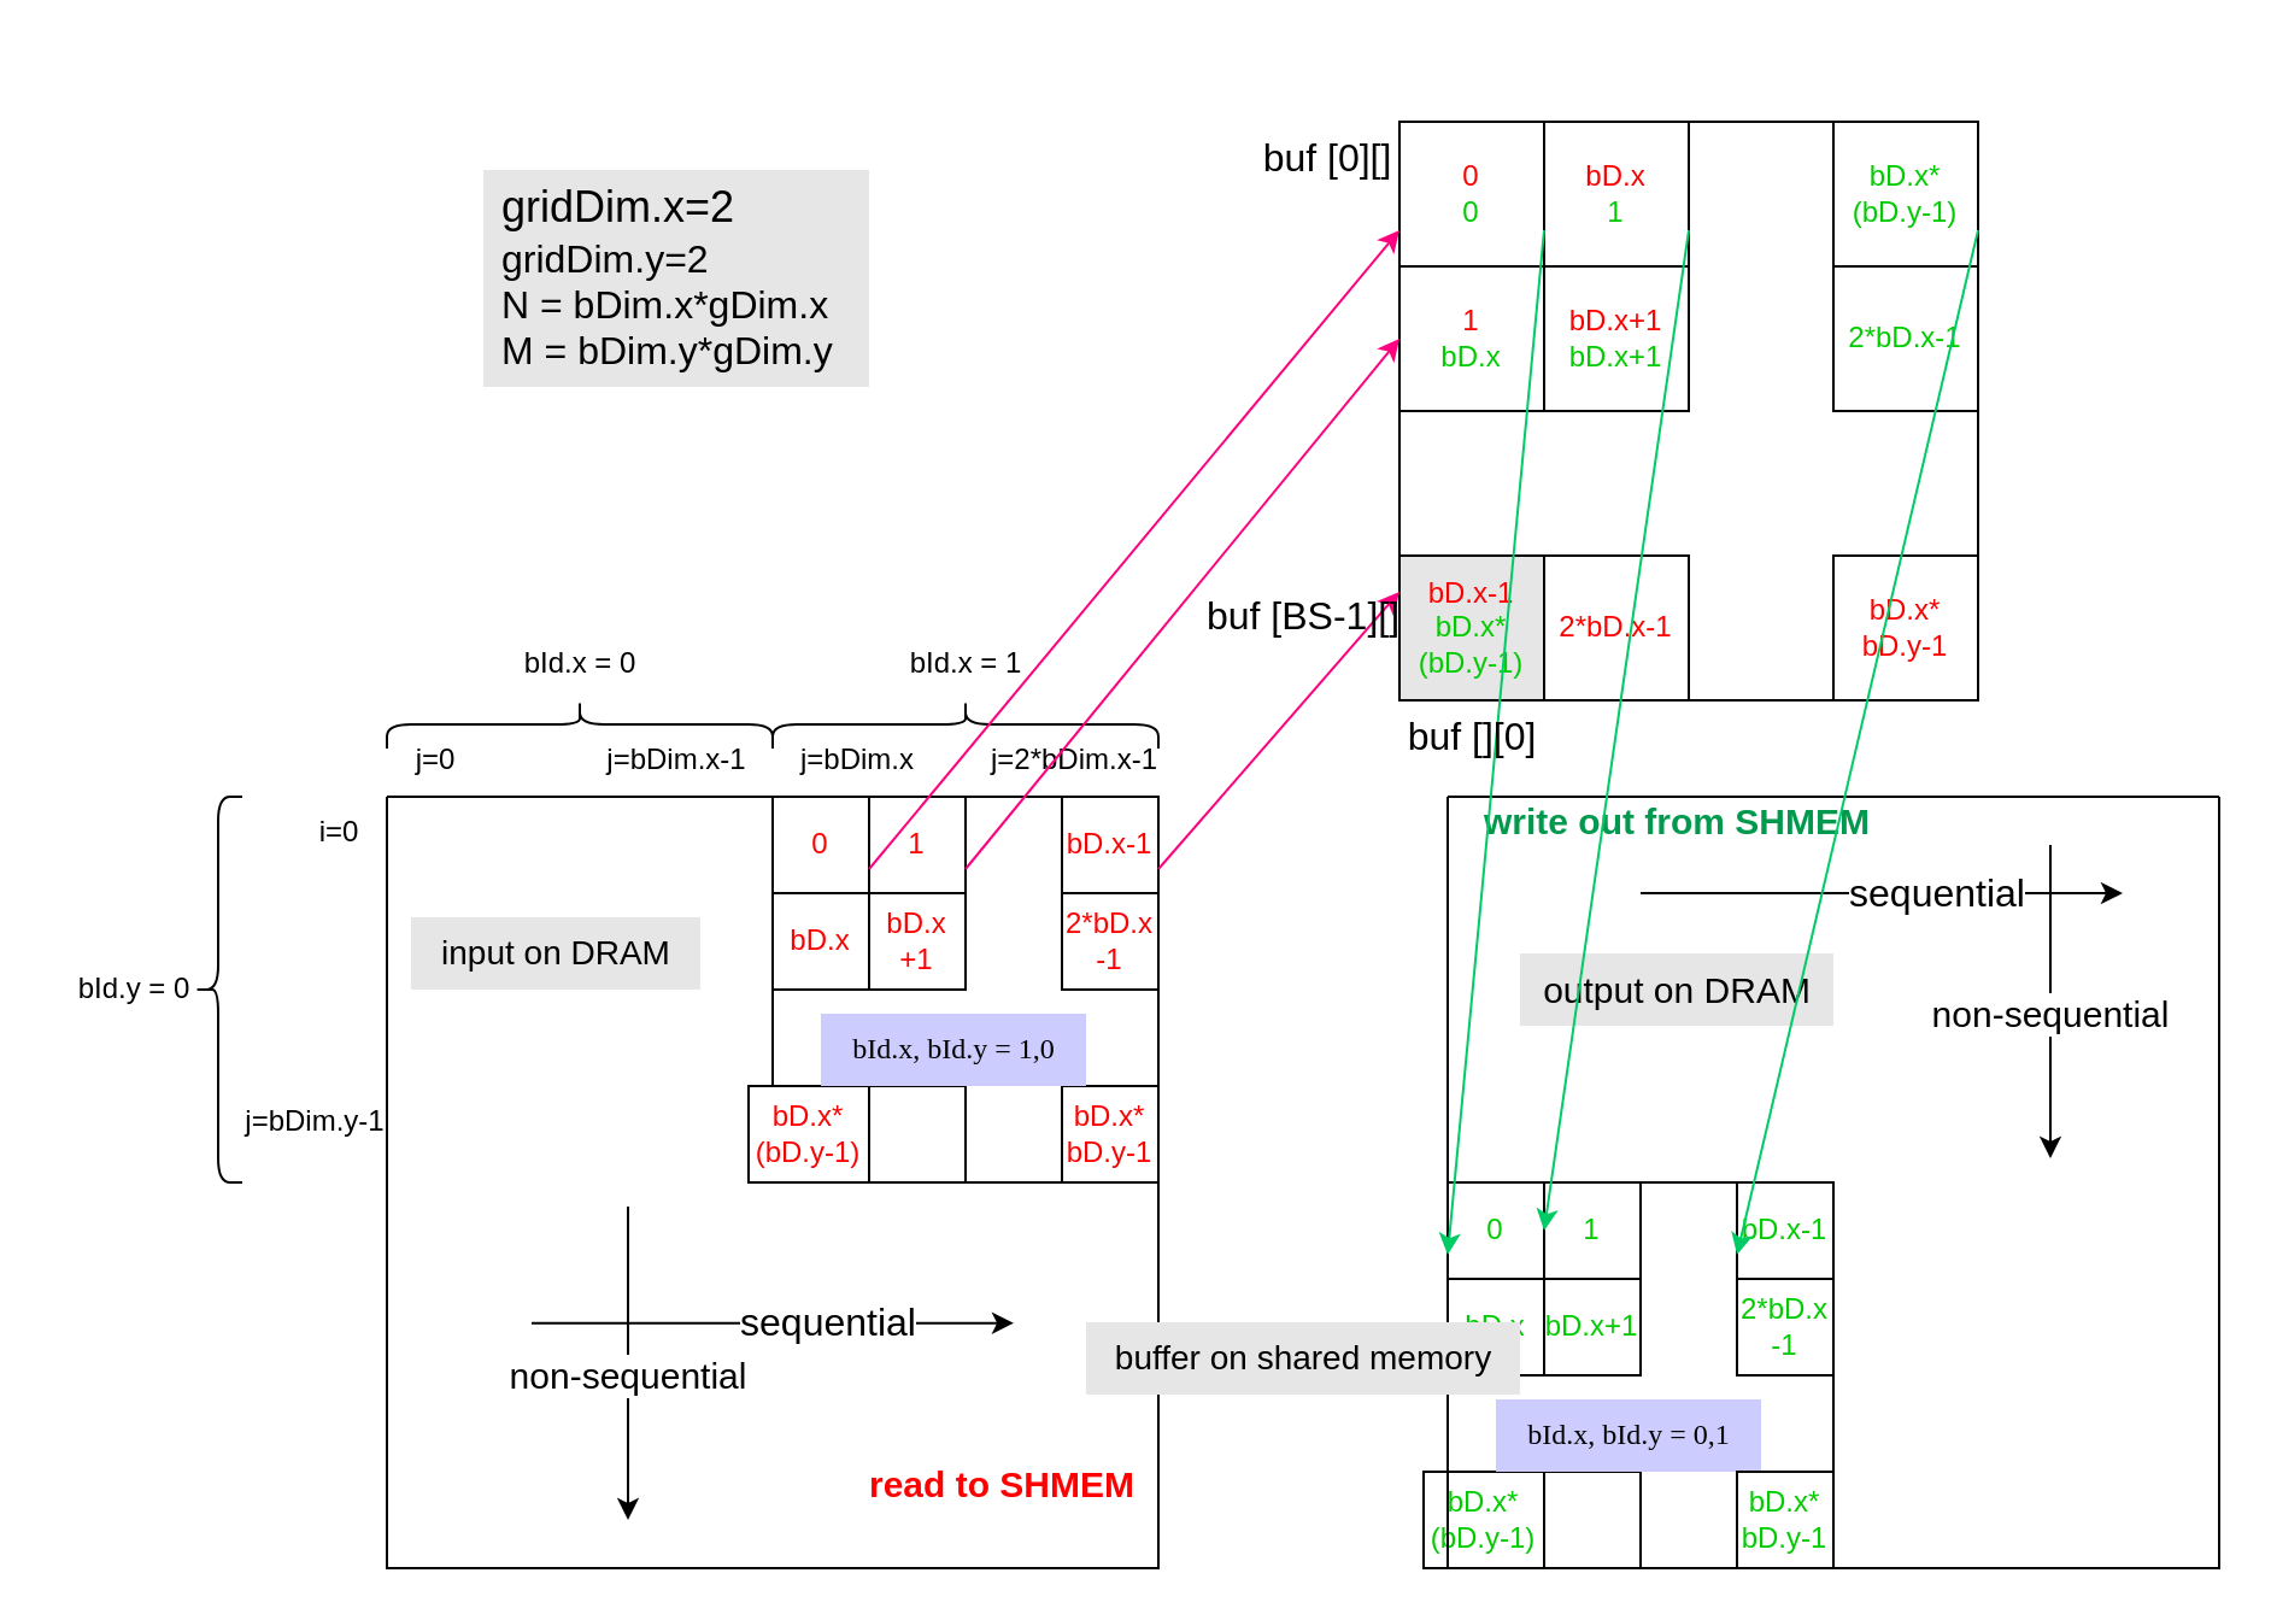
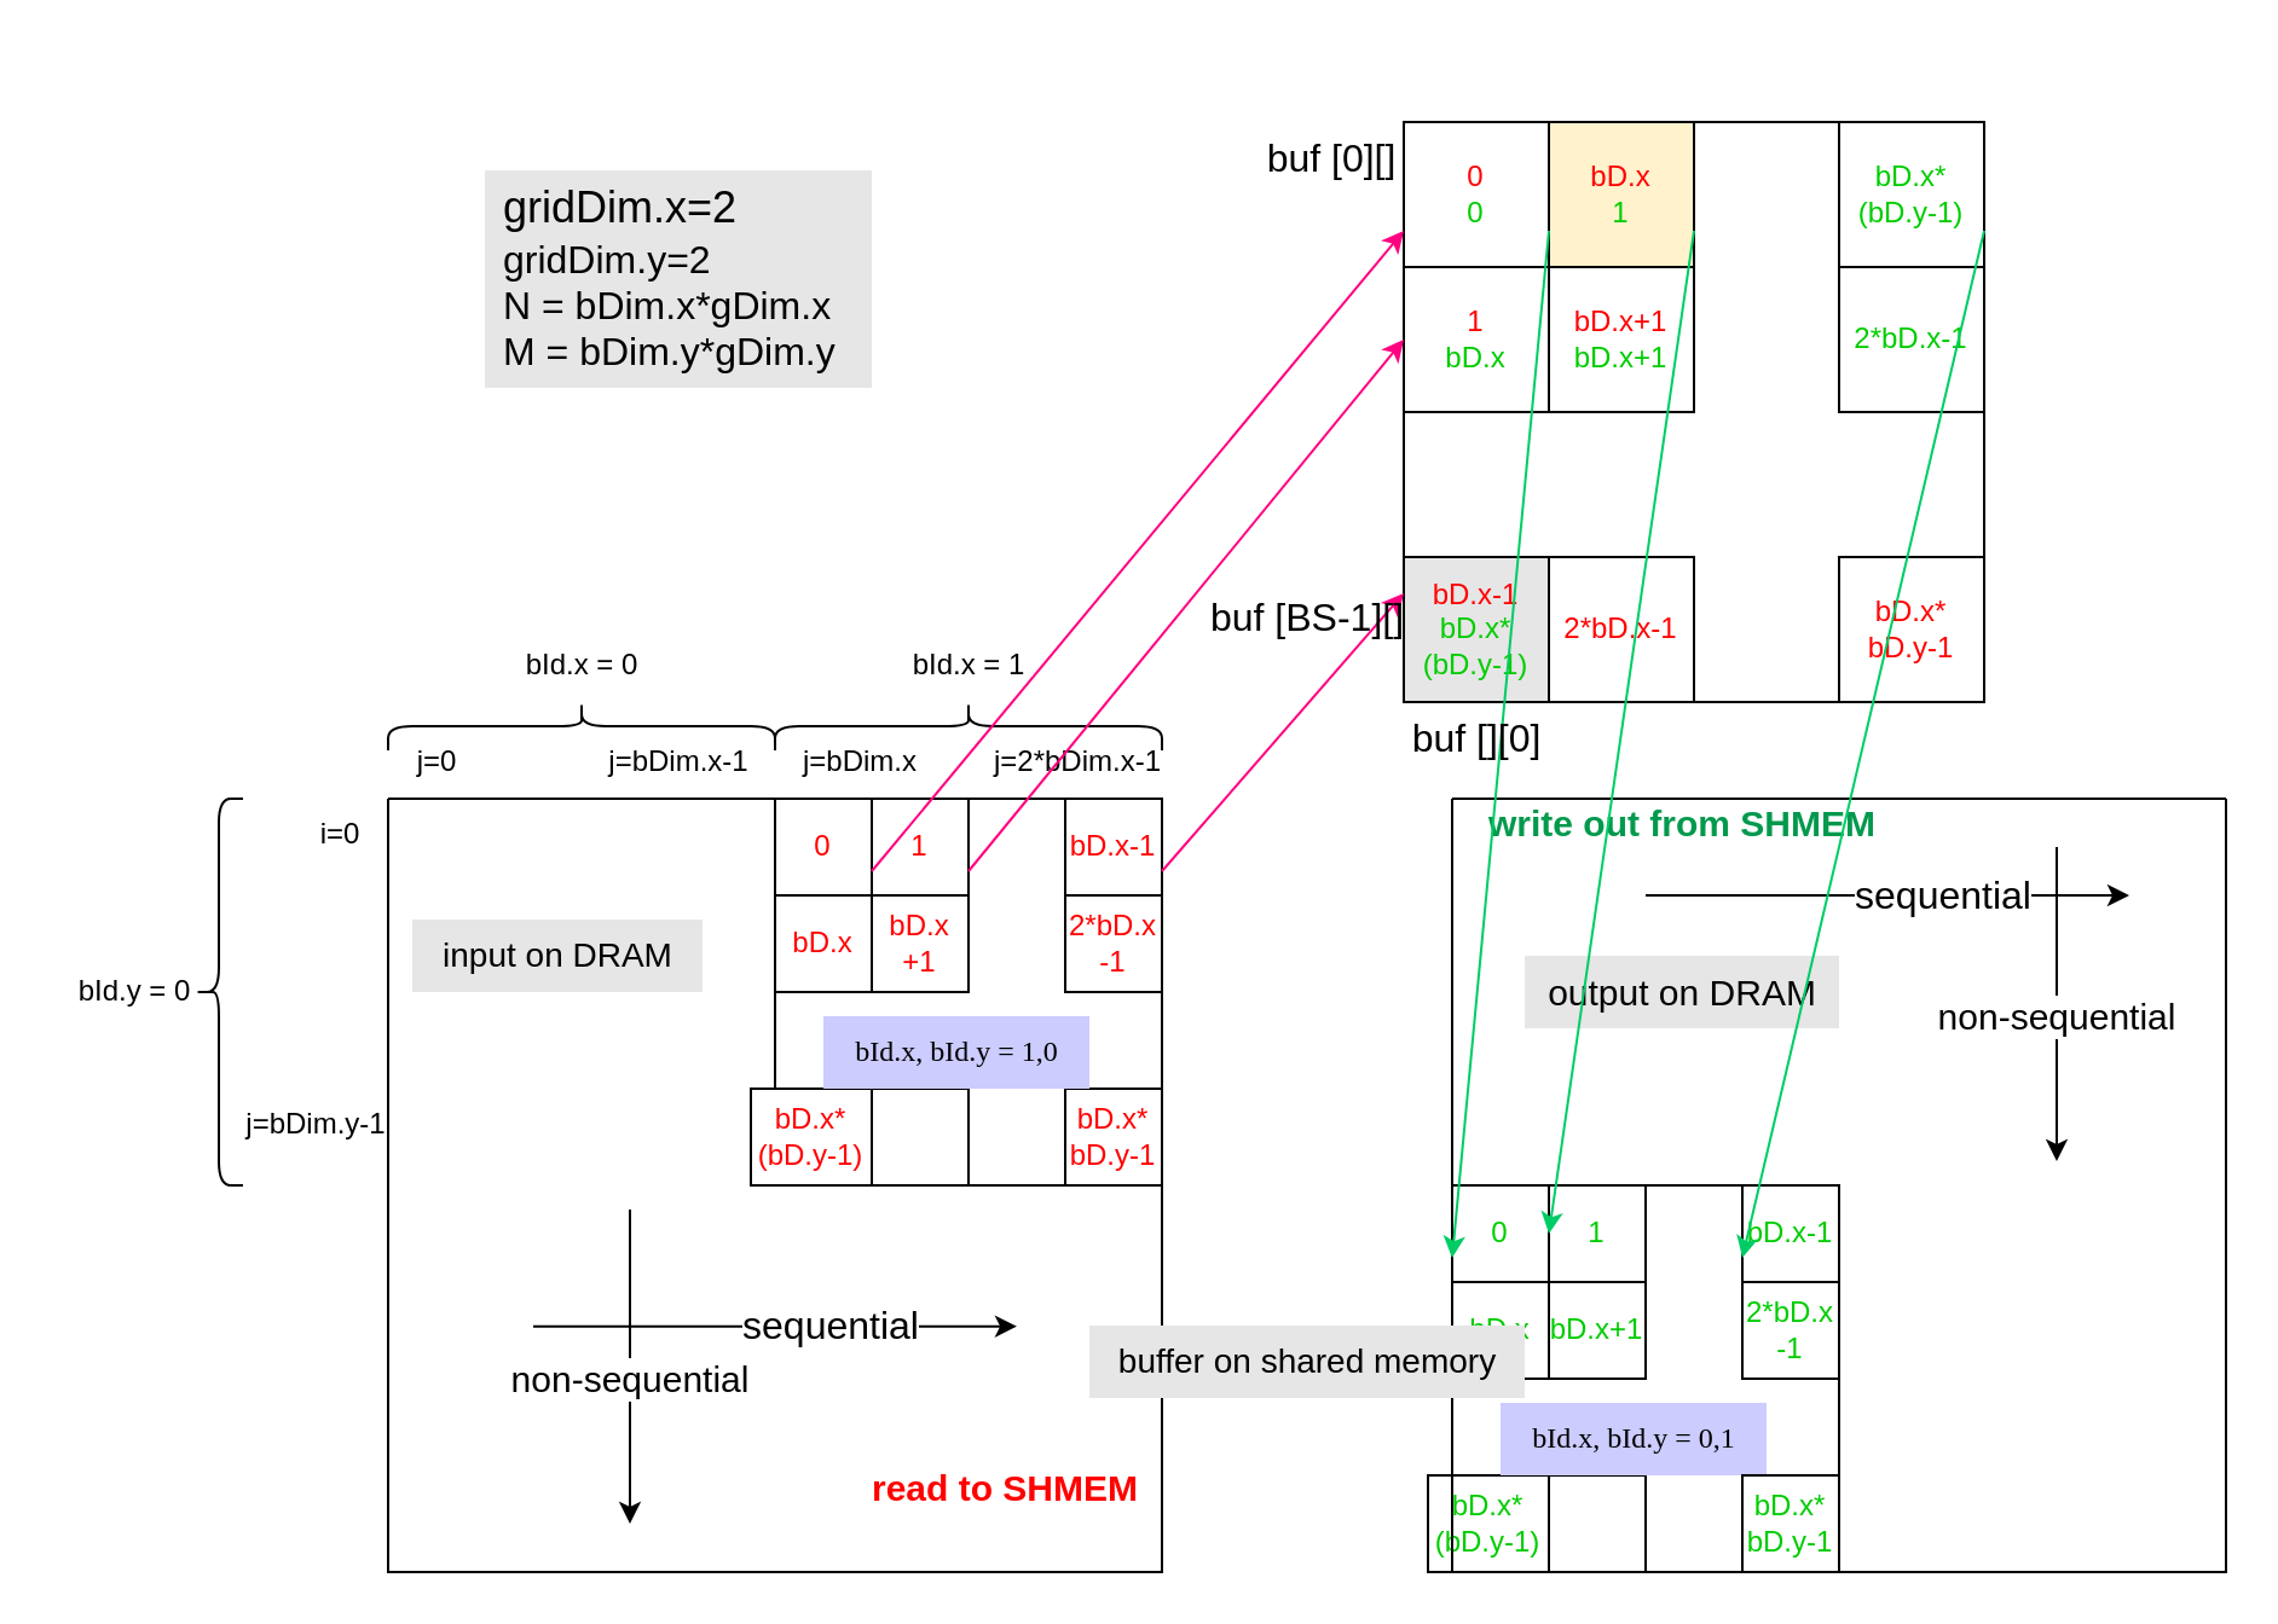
- <mxCell id="43" value="&lt;font style=&quot;color: rgb(255, 0, 0);&quot;&gt;bD.x&lt;/font&gt;&lt;div&gt;&lt;font style=&quot;color: rgb(0, 204, 0);&quot;&gt;1&lt;/font&gt;&lt;/div&gt;" style="rounded=0;whiteSpace=wrap;html=1;" parent="41" vertex="1"><mxGeometry x="60" width="60" height="60" as="geometry" /></mxCell>
+ <mxCell id="43" value="&lt;font style=&quot;color: rgb(255, 0, 0);&quot;&gt;bD.x&lt;/font&gt;&lt;div&gt;&lt;font style=&quot;color: rgb(0, 204, 0);&quot;&gt;1&lt;/font&gt;&lt;/div&gt;" style="rounded=0;whiteSpace=wrap;html=1;fillColor=#fff2cc;" parent="41" vertex="1"><mxGeometry x="60" width="60" height="60" as="geometry" /></mxCell>
